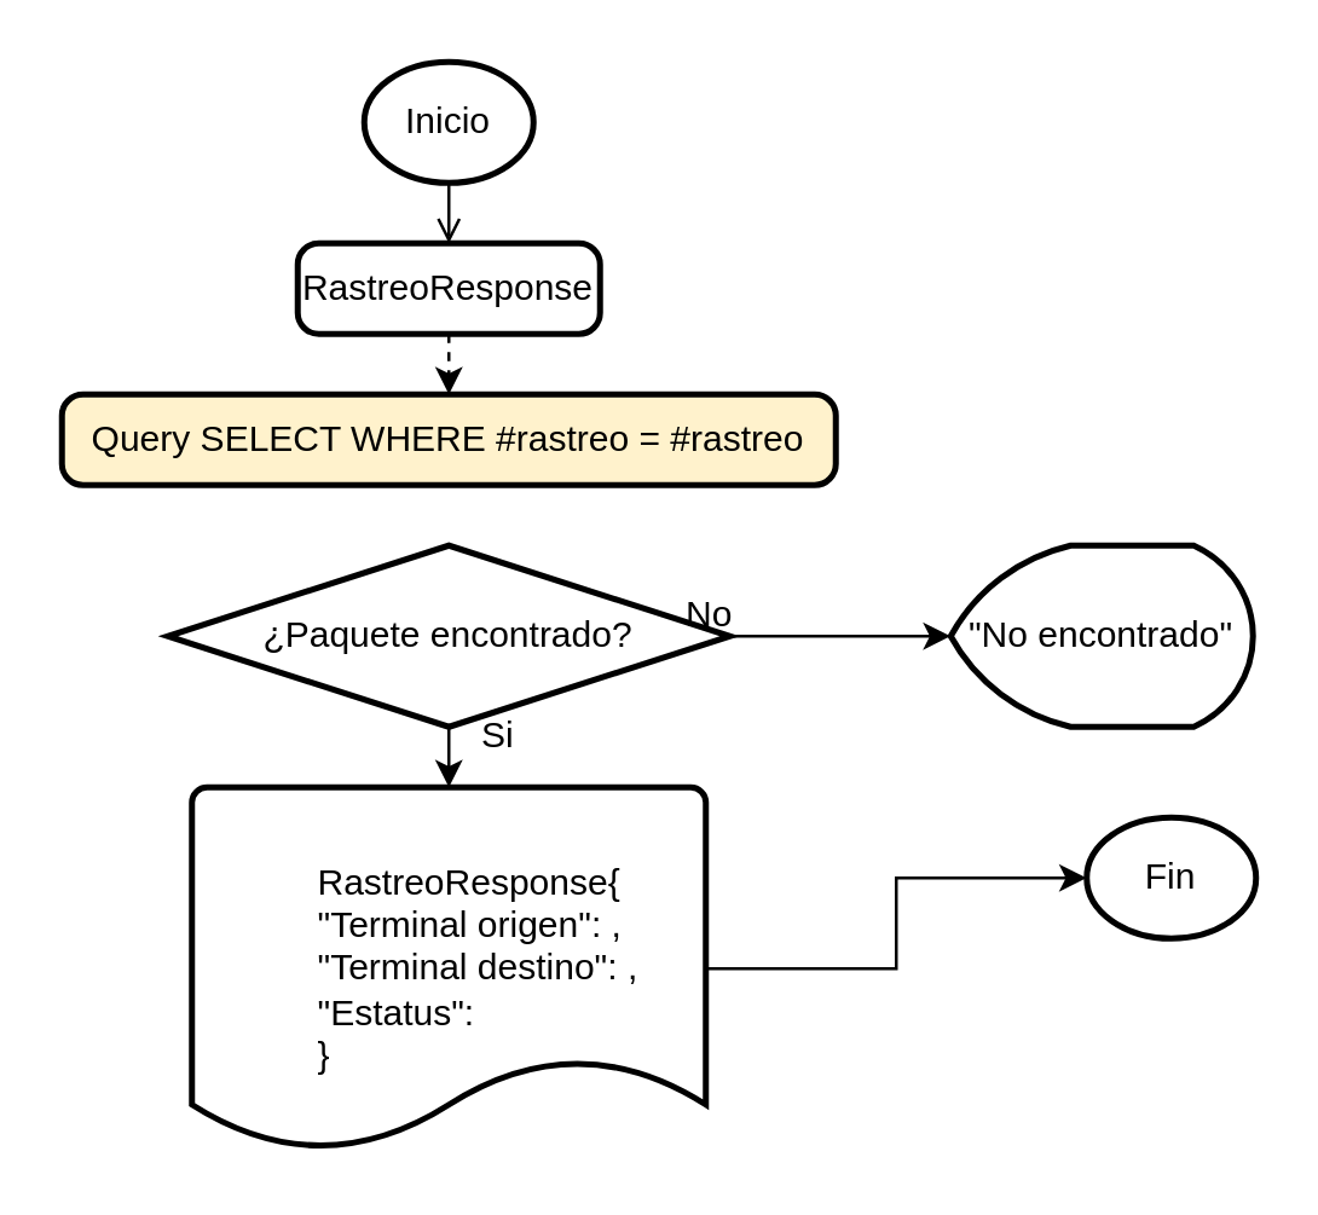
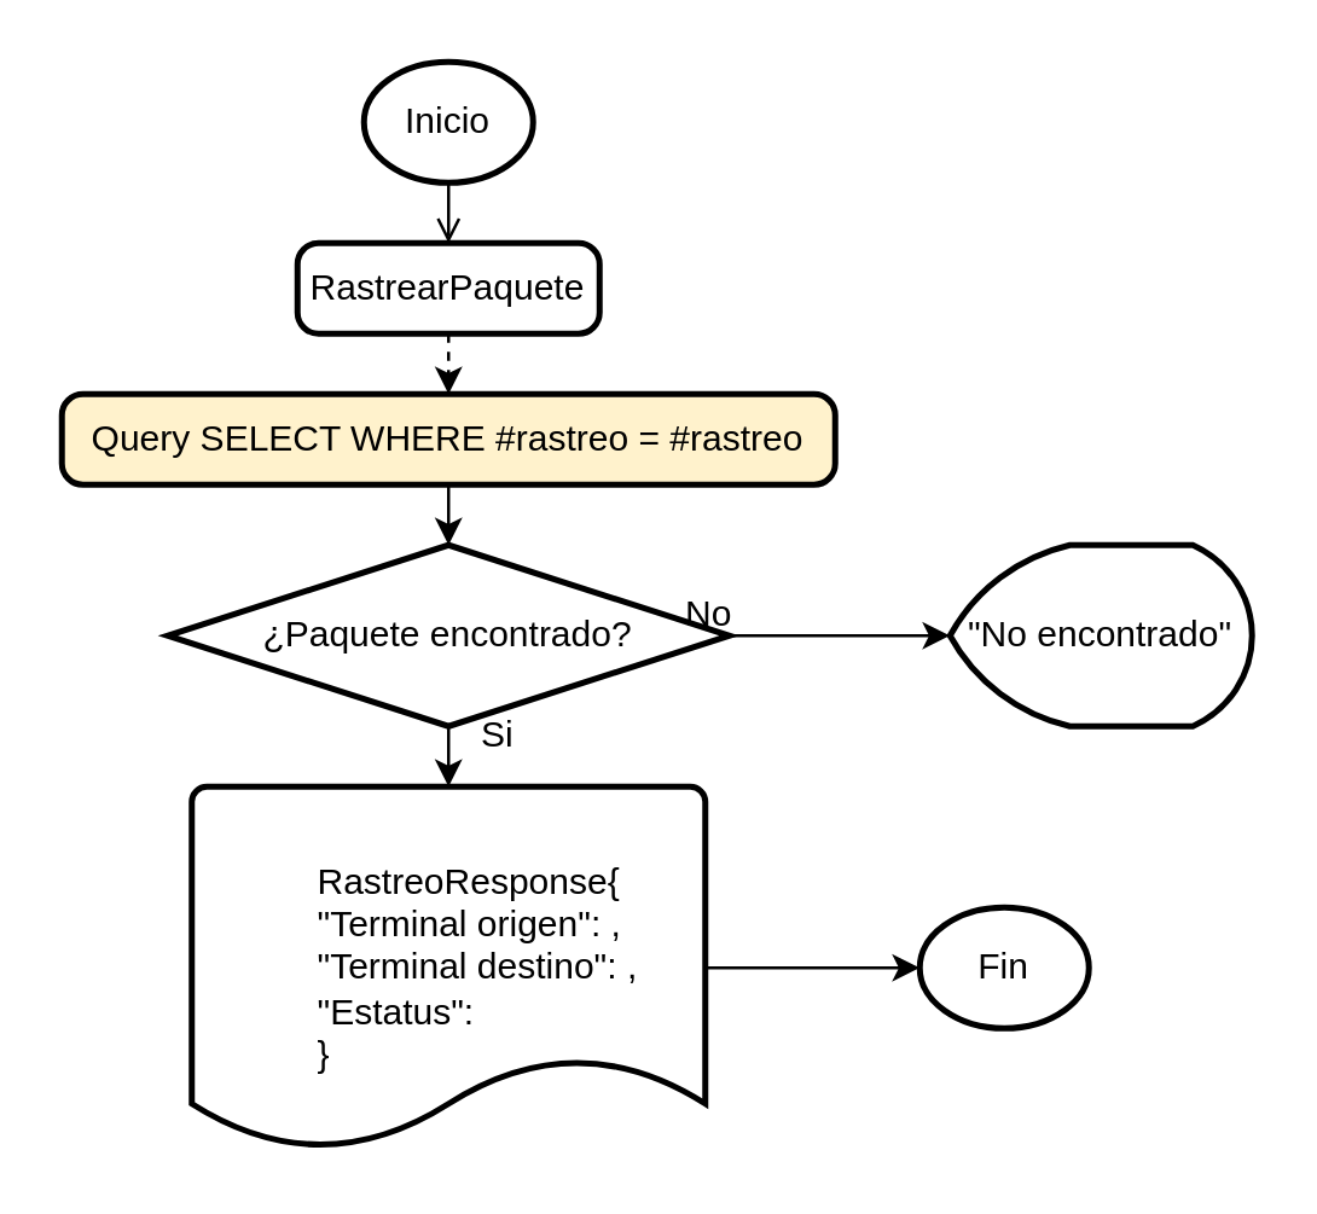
- <mxCell id="6" value="RastreoResponse" style="rounded=1;whiteSpace=wrap;html=1;absoluteArcSize=1;arcSize=14;strokeWidth=2;" vertex="1" parent="1"><mxGeometry x="98" y="80" width="100" height="30" as="geometry" /></mxCell>
+ <mxCell id="6" value="RastrearPaquete" style="rounded=1;whiteSpace=wrap;html=1;absoluteArcSize=1;arcSize=14;strokeWidth=2;" vertex="1" parent="1"><mxGeometry x="98" y="80" width="100" height="30" as="geometry" /></mxCell>
+ <mxCell id="12" style="edgeStyle=orthogonalEdgeStyle;rounded=0;orthogonalLoop=1;jettySize=auto;html=1;exitX=0.5;exitY=1;exitDx=0;exitDy=0;entryX=0.5;entryY=0;entryDx=0;entryDy=0;entryPerimeter=0;" edge="1" parent="1" source="7" target="8"><mxGeometry relative="1" as="geometry" /></mxCell>
- <mxCell id="4" value="Fin" style="strokeWidth=2;html=1;shape=mxgraph.flowchart.start_1;whiteSpace=wrap;" vertex="1" parent="1"><mxGeometry x="359" y="270" width="56" height="40" as="geometry" /></mxCell>
+ <mxCell id="4" value="Fin" style="strokeWidth=2;html=1;shape=mxgraph.flowchart.start_1;whiteSpace=wrap;" vertex="1" parent="1"><mxGeometry x="304" y="300" width="56" height="40" as="geometry" /></mxCell>
